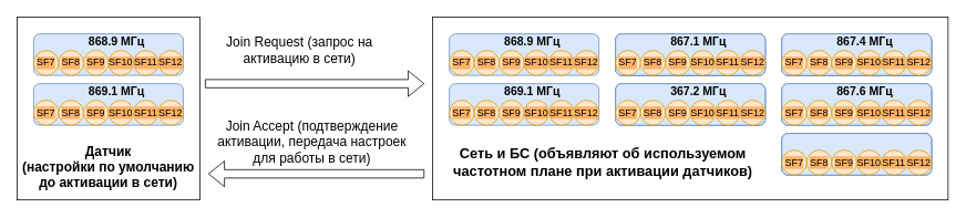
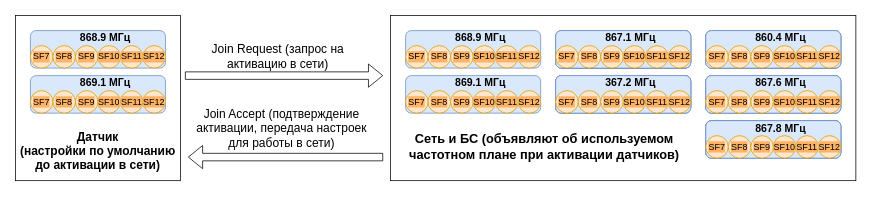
- <mxCell id="150" value="867.4 МГц" style="text;html=1;strokeColor=none;fillColor=none;align=center;verticalAlign=middle;whiteSpace=wrap;rounded=0;fontSize=14;fontStyle=1" vertex="1" parent="1"><mxGeometry x="1000" y="40" width="80" height="20" as="geometry" /></mxCell>
+ <mxCell id="150" value="860.4 МГц" style="text;html=1;strokeColor=none;fillColor=none;align=center;verticalAlign=middle;whiteSpace=wrap;rounded=0;fontSize=14;fontStyle=1" vertex="1" parent="1"><mxGeometry x="1000" y="40" width="80" height="20" as="geometry" /></mxCell>
- <mxCell id="201" value="Join Request (запрос на активацию в сети)" style="text;html=1;strokeColor=none;fillColor=none;align=center;verticalAlign=middle;whiteSpace=wrap;rounded=0;labelBackgroundColor=none;fontSize=16;" vertex="1" parent="1"><mxGeometry x="260" y="50" width="200" height="20" as="geometry" /></mxCell>
+ <mxCell id="201" value="Join Request (запрос на активацию в сети)" style="text;html=1;strokeColor=none;fillColor=none;align=center;verticalAlign=middle;whiteSpace=wrap;rounded=0;labelBackgroundColor=none;fontSize=16;" vertex="1" parent="1"><mxGeometry x="270" y="65" width="200" height="20" as="geometry" /></mxCell>
+ <mxCell id="190" value="867.8 МГц" style="text;html=1;strokeColor=none;fillColor=none;align=center;verticalAlign=middle;whiteSpace=wrap;rounded=0;fontSize=14;fontStyle=1" vertex="1" parent="1"><mxGeometry x="1000" y="160" width="80" height="20" as="geometry" /></mxCell>
